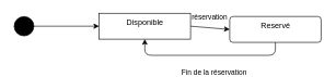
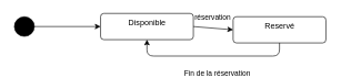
- <mxCell id="3" value="Disponible" style="html=1;align=center;verticalAlign=top;absoluteArcSize=1;arcSize=10;dashed=0;rounded=0;" vertex="1" parent="1"><mxGeometry x="150" y="20" width="140" height="40" as="geometry" /></mxCell>
+ <mxCell id="3" value="Disponible" style="html=1;align=center;verticalAlign=top;rounded=1;absoluteArcSize=1;arcSize=10;dashed=0;" vertex="1" parent="1"><mxGeometry x="150" y="20" width="140" height="40" as="geometry" /></mxCell>
